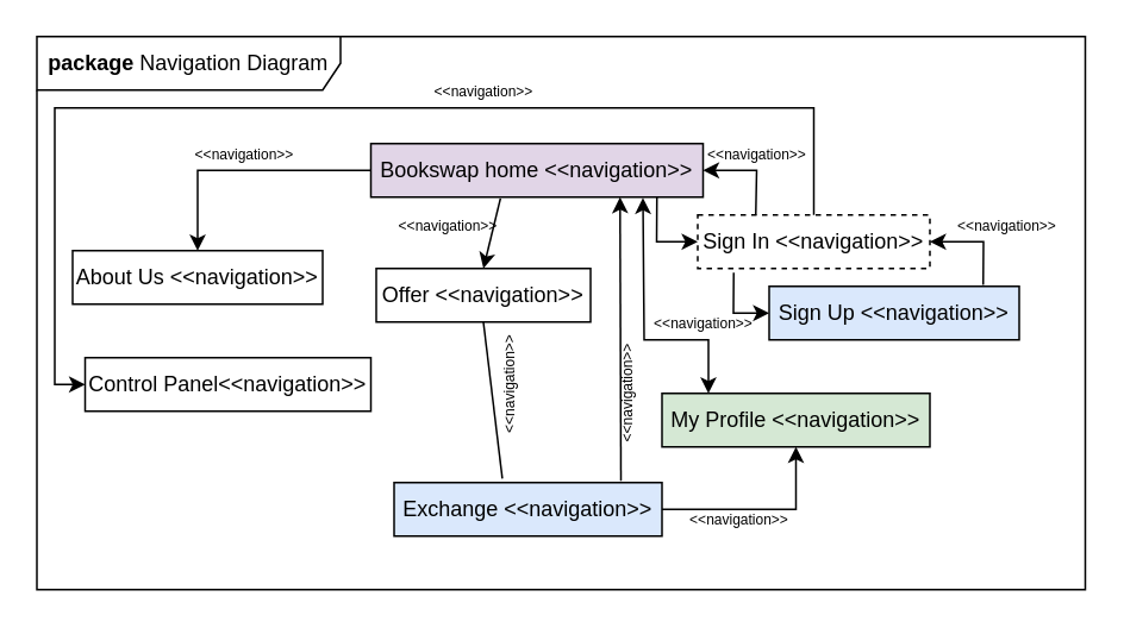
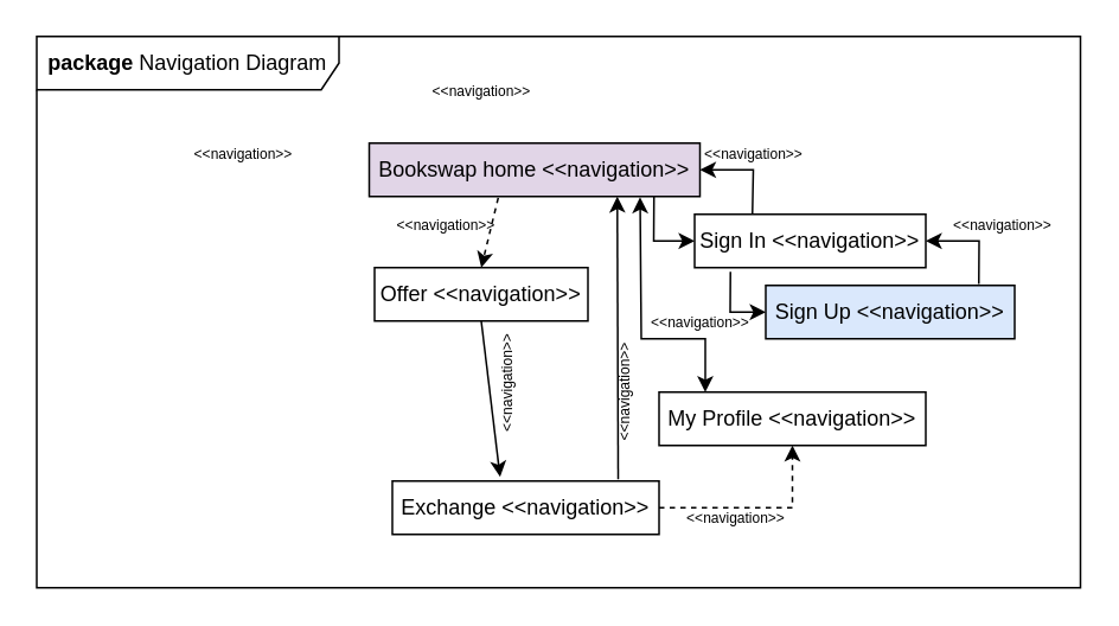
- <mxCell id="19" value="" style="endArrow=classic;html=1;rounded=0;exitX=0.5;exitY=0;exitDx=0;exitDy=0;entryX=0;entryY=0.5;entryDx=0;entryDy=0;" parent="2" source="8" target="6" edge="1"><mxGeometry width="50" height="50" relative="1" as="geometry"><mxPoint x="460" y="80" as="sourcePoint" /><mxPoint x="510" y="30" as="targetPoint" /><Array as="points"><mxPoint x="435" y="40" /><mxPoint x="10" y="40" /><mxPoint x="10" y="120" /><mxPoint x="10" y="195" /></Array></mxGeometry></mxCell>
- <mxCell id="11" value="" style="endArrow=classic;html=1;rounded=0;exitX=0;exitY=0.5;exitDx=0;exitDy=0;entryX=0.5;entryY=0;entryDx=0;entryDy=0;" parent="2" source="3" target="4" edge="1"><mxGeometry width="50" height="50" relative="1" as="geometry"><mxPoint x="60" y="100" as="sourcePoint" /><mxPoint x="110" y="50" as="targetPoint" /><Array as="points"><mxPoint x="90" y="75" /></Array></mxGeometry></mxCell>
- <mxCell id="12" value="" style="endArrow=classic;html=1;rounded=0;exitX=0.39;exitY=1.024;exitDx=0;exitDy=0;exitPerimeter=0;entryX=0.5;entryY=0;entryDx=0;entryDy=0;" parent="2" source="3" target="5" edge="1"><mxGeometry width="50" height="50" relative="1" as="geometry"><mxPoint x="250" y="230" as="sourcePoint" /><mxPoint x="300" y="180" as="targetPoint" /></mxGeometry></mxCell>
+ <mxCell id="12" value="" style="endArrow=classic;html=1;rounded=0;exitX=0.39;exitY=1.024;exitDx=0;exitDy=0;exitPerimeter=0;entryX=0.5;entryY=0;entryDx=0;entryDy=0;dashed=1;" parent="2" source="3" target="5" edge="1"><mxGeometry width="50" height="50" relative="1" as="geometry"><mxPoint x="250" y="230" as="sourcePoint" /><mxPoint x="300" y="180" as="targetPoint" /></mxGeometry></mxCell>
- <mxCell id="8" value="Sign In &amp;lt;&amp;lt;navigation&amp;gt;&amp;gt;" style="rounded=0;whiteSpace=wrap;html=1;dashed=1;" parent="2" vertex="1"><mxGeometry x="370" y="100" width="130" height="30" as="geometry" /></mxCell>
+ <mxCell id="8" value="Sign In &amp;lt;&amp;lt;navigation&amp;gt;&amp;gt;" style="rounded=0;whiteSpace=wrap;html=1;" parent="2" vertex="1"><mxGeometry x="370" y="100" width="130" height="30" as="geometry" /></mxCell>
- <mxCell id="4" value="About Us &amp;lt;&amp;lt;navigation&amp;gt;&amp;gt;" style="rounded=0;whiteSpace=wrap;html=1;" parent="2" vertex="1"><mxGeometry x="20" y="120" width="140" height="30" as="geometry" /></mxCell>
- <mxCell id="6" value="Control Panel&amp;lt;&amp;lt;navigation&amp;gt;&amp;gt;" style="rounded=0;whiteSpace=wrap;html=1;" parent="2" vertex="1"><mxGeometry x="27" y="180" width="160" height="30" as="geometry" /></mxCell>
- <mxCell id="10" value="My Profile &amp;lt;&amp;lt;navigation&amp;gt;&amp;gt;" style="rounded=0;whiteSpace=wrap;html=1;fillColor=#d5e8d4;" parent="2" vertex="1"><mxGeometry x="350" y="200" width="150" height="30" as="geometry" /></mxCell>
+ <mxCell id="10" value="My Profile &amp;lt;&amp;lt;navigation&amp;gt;&amp;gt;" style="rounded=0;whiteSpace=wrap;html=1;" parent="2" vertex="1"><mxGeometry x="350" y="200" width="150" height="30" as="geometry" /></mxCell>
- <mxCell id="17" value="" style="endArrow=none;html=1;rounded=0;exitX=0.5;exitY=1;exitDx=0;exitDy=0;entryX=0.404;entryY=-0.076;entryDx=0;entryDy=0;entryPerimeter=0;" parent="2" source="5" target="7" edge="1"><mxGeometry width="50" height="50" relative="1" as="geometry"><mxPoint x="280" y="230" as="sourcePoint" /><mxPoint x="330" y="180" as="targetPoint" /></mxGeometry></mxCell>
+ <mxCell id="17" value="" style="endArrow=classic;html=1;rounded=0;exitX=0.5;exitY=1;exitDx=0;exitDy=0;entryX=0.404;entryY=-0.076;entryDx=0;entryDy=0;entryPerimeter=0;" parent="2" source="5" target="7" edge="1"><mxGeometry width="50" height="50" relative="1" as="geometry"><mxPoint x="280" y="230" as="sourcePoint" /><mxPoint x="330" y="180" as="targetPoint" /></mxGeometry></mxCell>
- <mxCell id="7" value="Exchange &amp;lt;&amp;lt;navigation&amp;gt;&amp;gt;" style="rounded=0;whiteSpace=wrap;html=1;fillColor=#dae8fc;" parent="2" vertex="1"><mxGeometry x="200" y="250" width="150" height="30" as="geometry" /></mxCell>
+ <mxCell id="7" value="Exchange &amp;lt;&amp;lt;navigation&amp;gt;&amp;gt;" style="rounded=0;whiteSpace=wrap;html=1;" parent="2" vertex="1"><mxGeometry x="200" y="250" width="150" height="30" as="geometry" /></mxCell>
- <mxCell id="21" value="" style="endArrow=classic;html=1;rounded=0;exitX=1;exitY=0.5;exitDx=0;exitDy=0;entryX=0.5;entryY=1;entryDx=0;entryDy=0;" parent="2" source="7" target="10" edge="1"><mxGeometry width="50" height="50" relative="1" as="geometry"><mxPoint x="420" y="290" as="sourcePoint" /><mxPoint x="470" y="240" as="targetPoint" /><Array as="points"><mxPoint x="425" y="265" /></Array></mxGeometry></mxCell>
+ <mxCell id="21" value="" style="endArrow=classic;html=1;rounded=0;exitX=1;exitY=0.5;exitDx=0;exitDy=0;entryX=0.5;entryY=1;entryDx=0;entryDy=0;dashed=1;" parent="2" source="7" target="10" edge="1"><mxGeometry width="50" height="50" relative="1" as="geometry"><mxPoint x="420" y="290" as="sourcePoint" /><mxPoint x="470" y="240" as="targetPoint" /><Array as="points"><mxPoint x="425" y="265" /></Array></mxGeometry></mxCell>
